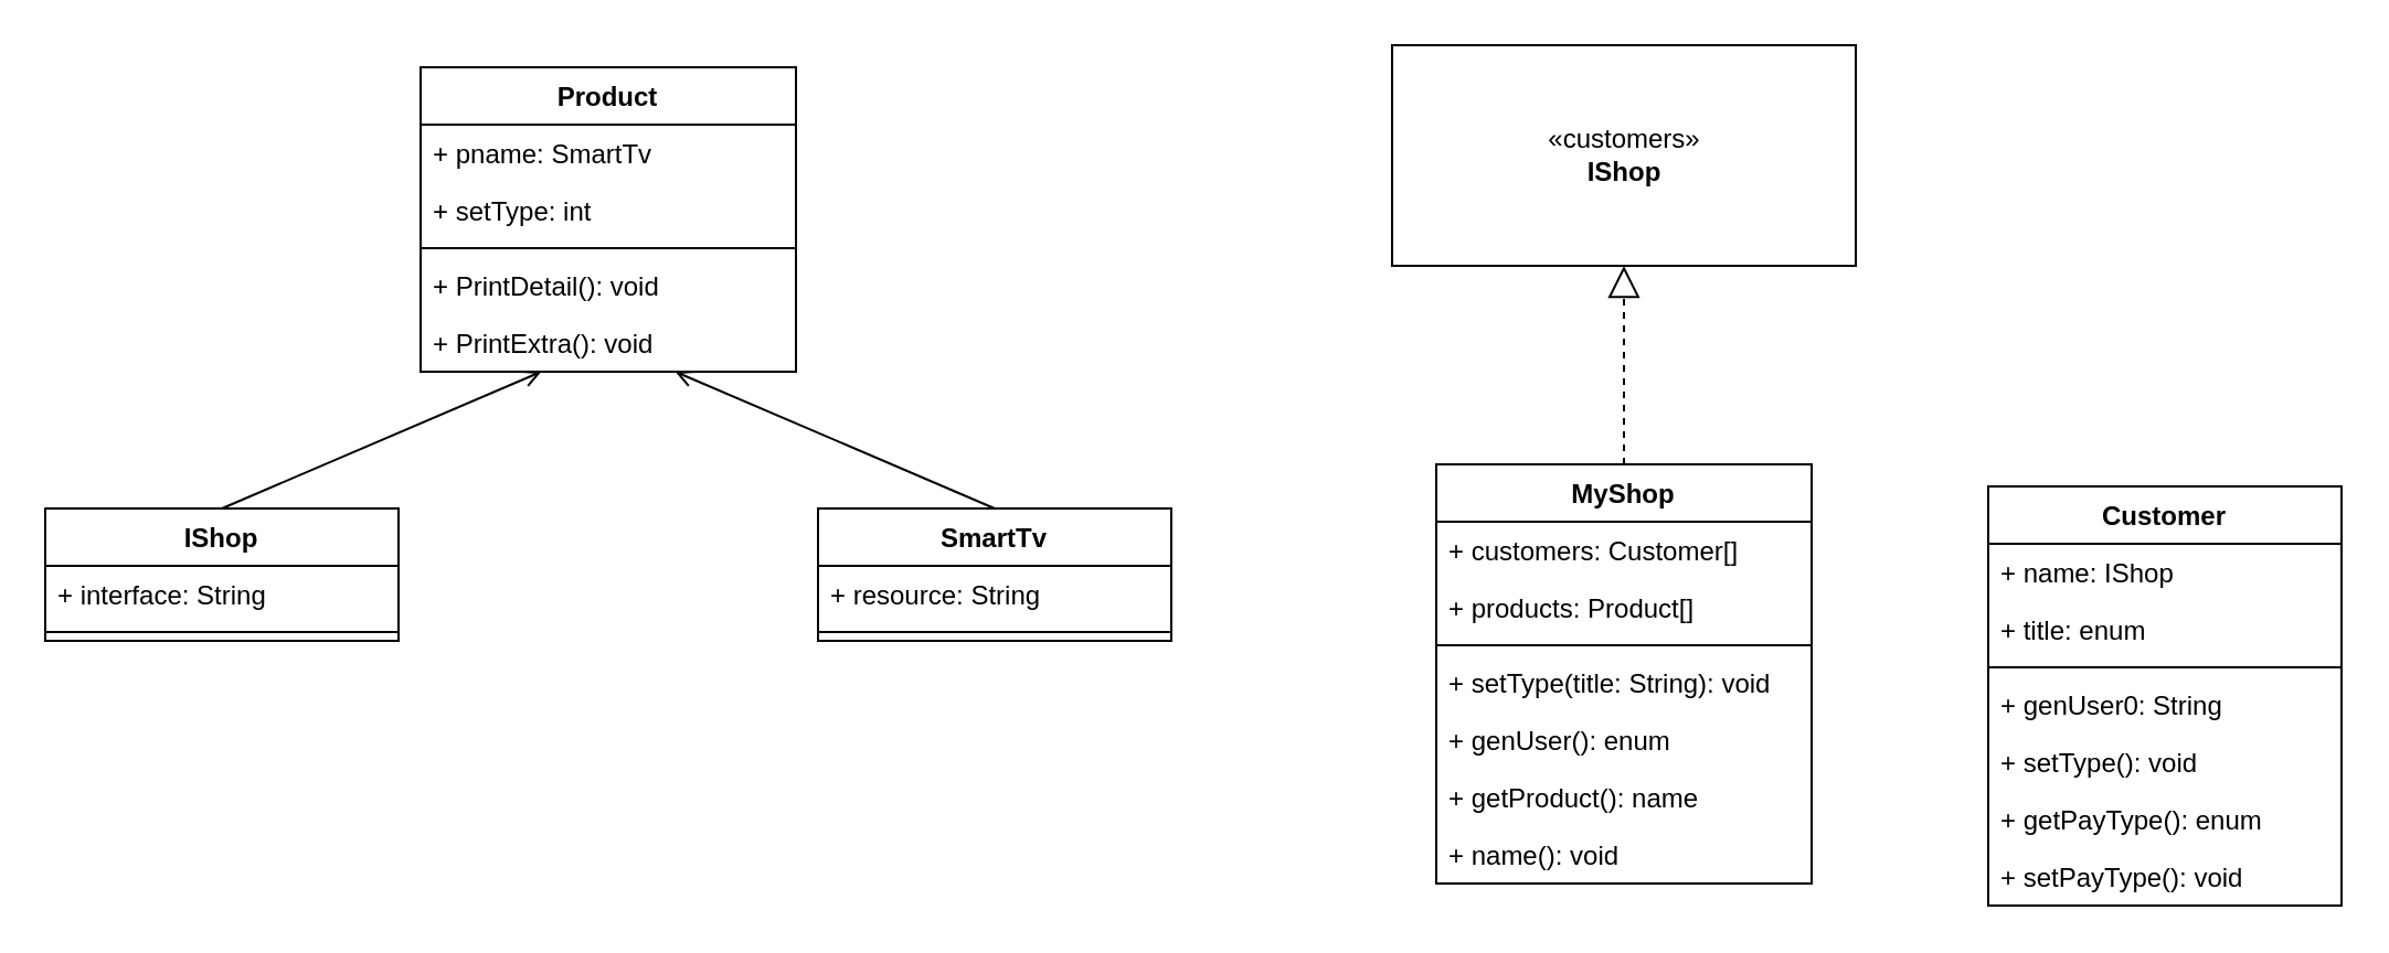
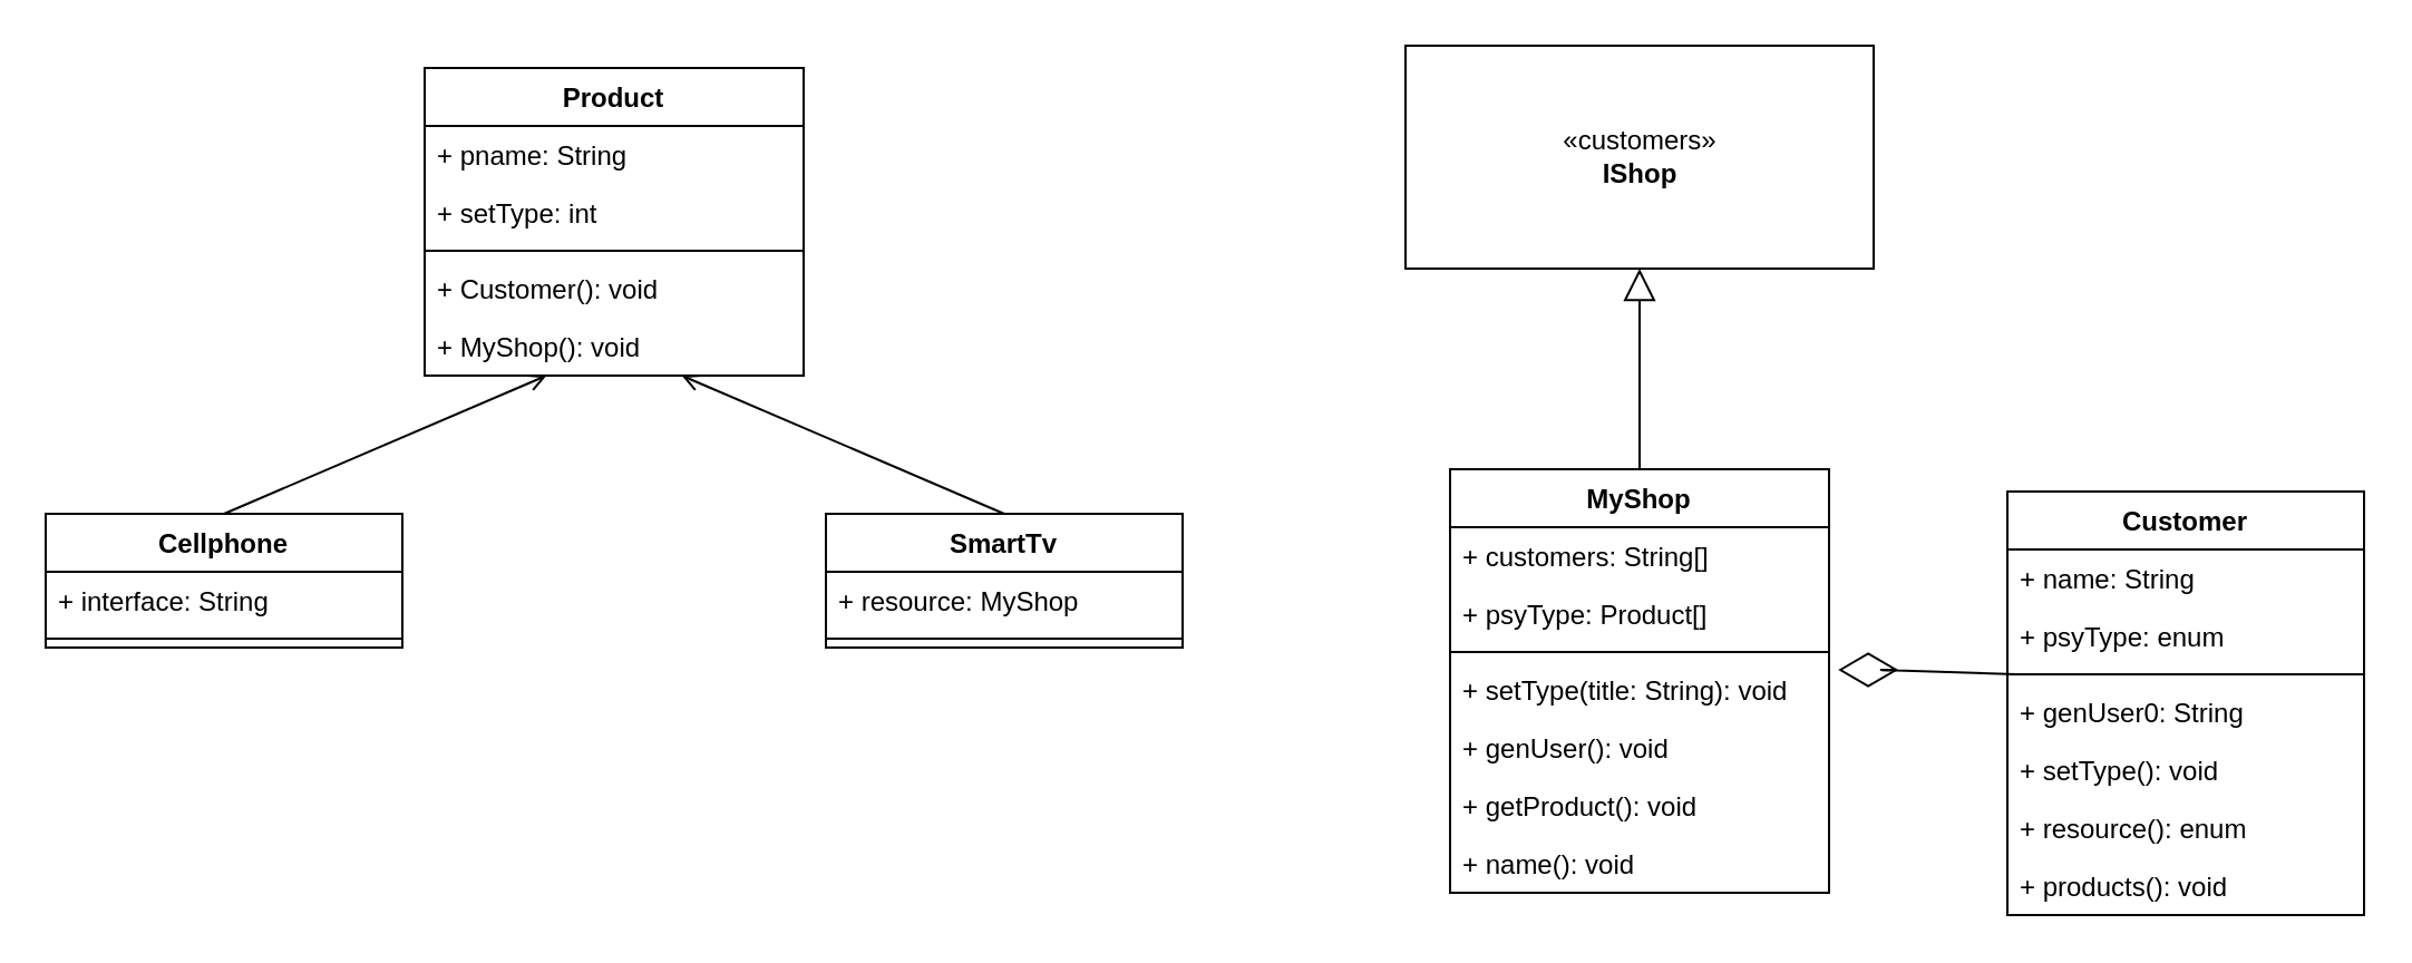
- <mxCell id="3" value="+ pname: SmartTv" style="text;strokeColor=none;fillColor=none;align=left;verticalAlign=top;spacingLeft=4;spacingRight=4;overflow=hidden;rotatable=0;points=[[0,0.5],[1,0.5]];portConstraint=eastwest;" vertex="1" parent="2"><mxGeometry y="26" width="170" height="26" as="geometry" /></mxCell>
+ <mxCell id="3" value="+ pname: String" style="text;strokeColor=none;fillColor=none;align=left;verticalAlign=top;spacingLeft=4;spacingRight=4;overflow=hidden;rotatable=0;points=[[0,0.5],[1,0.5]];portConstraint=eastwest;" vertex="1" parent="2"><mxGeometry y="26" width="170" height="26" as="geometry" /></mxCell>
- <mxCell id="6" value="+ PrintDetail(): void" style="text;strokeColor=none;fillColor=none;align=left;verticalAlign=top;spacingLeft=4;spacingRight=4;overflow=hidden;rotatable=0;points=[[0,0.5],[1,0.5]];portConstraint=eastwest;" vertex="1" parent="2"><mxGeometry y="86" width="170" height="26" as="geometry" /></mxCell>
+ <mxCell id="6" value="+ Customer(): void" style="text;strokeColor=none;fillColor=none;align=left;verticalAlign=top;spacingLeft=4;spacingRight=4;overflow=hidden;rotatable=0;points=[[0,0.5],[1,0.5]];portConstraint=eastwest;" vertex="1" parent="2"><mxGeometry y="86" width="170" height="26" as="geometry" /></mxCell>
- <mxCell id="7" value="+ PrintExtra(): void" style="text;strokeColor=none;fillColor=none;align=left;verticalAlign=top;spacingLeft=4;spacingRight=4;overflow=hidden;rotatable=0;points=[[0,0.5],[1,0.5]];portConstraint=eastwest;" vertex="1" parent="2"><mxGeometry y="112" width="170" height="26" as="geometry" /></mxCell>
+ <mxCell id="7" value="+ MyShop(): void" style="text;strokeColor=none;fillColor=none;align=left;verticalAlign=top;spacingLeft=4;spacingRight=4;overflow=hidden;rotatable=0;points=[[0,0.5],[1,0.5]];portConstraint=eastwest;" vertex="1" parent="2"><mxGeometry y="112" width="170" height="26" as="geometry" /></mxCell>
- <mxCell id="25" value="" style="endArrow=block;dashed=1;endFill=0;endSize=12;html=1;exitX=0.5;exitY=0;exitDx=0;exitDy=0;entryX=0.5;entryY=1;entryDx=0;entryDy=0;" edge="1" parent="1" source="17" target="16"><mxGeometry width="160" relative="1" as="geometry"><mxPoint x="630" y="360" as="sourcePoint" /><mxPoint x="790" y="360" as="targetPoint" /></mxGeometry></mxCell>
+ <mxCell id="25" value="" style="endArrow=block;dashed=0;endFill=0;endSize=12;html=1;exitX=0.5;exitY=0;exitDx=0;exitDy=0;entryX=0.5;entryY=1;entryDx=0;entryDy=0;" edge="1" parent="1" source="17" target="16"><mxGeometry width="160" relative="1" as="geometry"><mxPoint x="630" y="360" as="sourcePoint" /><mxPoint x="790" y="360" as="targetPoint" /></mxGeometry></mxCell>
- <mxCell id="13" value="IShop" style="swimlane;fontStyle=1;align=center;verticalAlign=top;childLayout=stackLayout;horizontal=1;startSize=26;horizontalStack=0;resizeParent=1;resizeParentMax=0;resizeLast=0;collapsible=1;marginBottom=0;" vertex="1" parent="1"><mxGeometry x="20" y="230" width="160" height="60" as="geometry" /></mxCell>
+ <mxCell id="13" value="Cellphone" style="swimlane;fontStyle=1;align=center;verticalAlign=top;childLayout=stackLayout;horizontal=1;startSize=26;horizontalStack=0;resizeParent=1;resizeParentMax=0;resizeLast=0;collapsible=1;marginBottom=0;" vertex="1" parent="1"><mxGeometry x="20" y="230" width="160" height="60" as="geometry" /></mxCell>
- <mxCell id="18" value="+ customers: Customer[]" style="text;strokeColor=none;fillColor=none;align=left;verticalAlign=top;spacingLeft=4;spacingRight=4;overflow=hidden;rotatable=0;points=[[0,0.5],[1,0.5]];portConstraint=eastwest;" vertex="1" parent="17"><mxGeometry y="26" width="170" height="26" as="geometry" /></mxCell>
+ <mxCell id="18" value="+ customers: String[]" style="text;strokeColor=none;fillColor=none;align=left;verticalAlign=top;spacingLeft=4;spacingRight=4;overflow=hidden;rotatable=0;points=[[0,0.5],[1,0.5]];portConstraint=eastwest;" vertex="1" parent="17"><mxGeometry y="26" width="170" height="26" as="geometry" /></mxCell>
- <mxCell id="27" value="+ name: IShop" style="text;strokeColor=none;fillColor=none;align=left;verticalAlign=top;spacingLeft=4;spacingRight=4;overflow=hidden;rotatable=0;points=[[0,0.5],[1,0.5]];portConstraint=eastwest;" vertex="1" parent="26"><mxGeometry y="26" width="160" height="26" as="geometry" /></mxCell>
+ <mxCell id="27" value="+ name: String" style="text;strokeColor=none;fillColor=none;align=left;verticalAlign=top;spacingLeft=4;spacingRight=4;overflow=hidden;rotatable=0;points=[[0,0.5],[1,0.5]];portConstraint=eastwest;" vertex="1" parent="26"><mxGeometry y="26" width="160" height="26" as="geometry" /></mxCell>
- <mxCell id="10" value="+ resource: String" style="text;strokeColor=none;fillColor=none;align=left;verticalAlign=top;spacingLeft=4;spacingRight=4;overflow=hidden;rotatable=0;points=[[0,0.5],[1,0.5]];portConstraint=eastwest;" vertex="1" parent="9"><mxGeometry y="26" width="160" height="26" as="geometry" /></mxCell>
+ <mxCell id="10" value="+ resource: MyShop" style="text;strokeColor=none;fillColor=none;align=left;verticalAlign=top;spacingLeft=4;spacingRight=4;overflow=hidden;rotatable=0;points=[[0,0.5],[1,0.5]];portConstraint=eastwest;" vertex="1" parent="9"><mxGeometry y="26" width="160" height="26" as="geometry" /></mxCell>
- <mxCell id="19" value="+ products: Product[]" style="text;strokeColor=none;fillColor=none;align=left;verticalAlign=top;spacingLeft=4;spacingRight=4;overflow=hidden;rotatable=0;points=[[0,0.5],[1,0.5]];portConstraint=eastwest;" vertex="1" parent="17"><mxGeometry y="52" width="170" height="26" as="geometry" /></mxCell>
+ <mxCell id="19" value="+ psyType: Product[]" style="text;strokeColor=none;fillColor=none;align=left;verticalAlign=top;spacingLeft=4;spacingRight=4;overflow=hidden;rotatable=0;points=[[0,0.5],[1,0.5]];portConstraint=eastwest;" vertex="1" parent="17"><mxGeometry y="52" width="170" height="26" as="geometry" /></mxCell>
- <mxCell id="28" value="+ title: enum" style="text;strokeColor=none;fillColor=none;align=left;verticalAlign=top;spacingLeft=4;spacingRight=4;overflow=hidden;rotatable=0;points=[[0,0.5],[1,0.5]];portConstraint=eastwest;" vertex="1" parent="26"><mxGeometry y="52" width="160" height="26" as="geometry" /></mxCell>
+ <mxCell id="28" value="+ psyType: enum" style="text;strokeColor=none;fillColor=none;align=left;verticalAlign=top;spacingLeft=4;spacingRight=4;overflow=hidden;rotatable=0;points=[[0,0.5],[1,0.5]];portConstraint=eastwest;" vertex="1" parent="26"><mxGeometry y="52" width="160" height="26" as="geometry" /></mxCell>
+ <mxCell id="34" value="" style="endArrow=diamondThin;endFill=0;endSize=24;html=1;exitX=0.025;exitY=-0.154;exitDx=0;exitDy=0;exitPerimeter=0;entryX=1.024;entryY=0.154;entryDx=0;entryDy=0;entryPerimeter=0;" edge="1" parent="1" source="30" target="21"><mxGeometry width="160" relative="1" as="geometry"><mxPoint x="790" y="200" as="sourcePoint" /><mxPoint x="950" y="200" as="targetPoint" /><Array as="points"><mxPoint x="840" y="300" /></Array></mxGeometry></mxCell>
- <mxCell id="22" value="+ genUser(): enum" style="text;strokeColor=none;fillColor=none;align=left;verticalAlign=top;spacingLeft=4;spacingRight=4;overflow=hidden;rotatable=0;points=[[0,0.5],[1,0.5]];portConstraint=eastwest;" vertex="1" parent="17"><mxGeometry y="112" width="170" height="26" as="geometry" /></mxCell>
+ <mxCell id="22" value="+ genUser(): void" style="text;strokeColor=none;fillColor=none;align=left;verticalAlign=top;spacingLeft=4;spacingRight=4;overflow=hidden;rotatable=0;points=[[0,0.5],[1,0.5]];portConstraint=eastwest;" vertex="1" parent="17"><mxGeometry y="112" width="170" height="26" as="geometry" /></mxCell>
- <mxCell id="23" value="+ getProduct(): name" style="text;strokeColor=none;fillColor=none;align=left;verticalAlign=top;spacingLeft=4;spacingRight=4;overflow=hidden;rotatable=0;points=[[0,0.5],[1,0.5]];portConstraint=eastwest;" vertex="1" parent="17"><mxGeometry y="138" width="170" height="26" as="geometry" /></mxCell>
+ <mxCell id="23" value="+ getProduct(): void" style="text;strokeColor=none;fillColor=none;align=left;verticalAlign=top;spacingLeft=4;spacingRight=4;overflow=hidden;rotatable=0;points=[[0,0.5],[1,0.5]];portConstraint=eastwest;" vertex="1" parent="17"><mxGeometry y="138" width="170" height="26" as="geometry" /></mxCell>
- <mxCell id="32" value="+ getPayType(): enum" style="text;strokeColor=none;fillColor=none;align=left;verticalAlign=top;spacingLeft=4;spacingRight=4;overflow=hidden;rotatable=0;points=[[0,0.5],[1,0.5]];portConstraint=eastwest;" vertex="1" parent="26"><mxGeometry y="138" width="160" height="26" as="geometry" /></mxCell>
+ <mxCell id="32" value="+ resource(): enum" style="text;strokeColor=none;fillColor=none;align=left;verticalAlign=top;spacingLeft=4;spacingRight=4;overflow=hidden;rotatable=0;points=[[0,0.5],[1,0.5]];portConstraint=eastwest;" vertex="1" parent="26"><mxGeometry y="138" width="160" height="26" as="geometry" /></mxCell>
- <mxCell id="33" value="+ setPayType(): void" style="text;strokeColor=none;fillColor=none;align=left;verticalAlign=top;spacingLeft=4;spacingRight=4;overflow=hidden;rotatable=0;points=[[0,0.5],[1,0.5]];portConstraint=eastwest;" vertex="1" parent="26"><mxGeometry y="164" width="160" height="26" as="geometry" /></mxCell>
+ <mxCell id="33" value="+ products(): void" style="text;strokeColor=none;fillColor=none;align=left;verticalAlign=top;spacingLeft=4;spacingRight=4;overflow=hidden;rotatable=0;points=[[0,0.5],[1,0.5]];portConstraint=eastwest;" vertex="1" parent="26"><mxGeometry y="164" width="160" height="26" as="geometry" /></mxCell>
